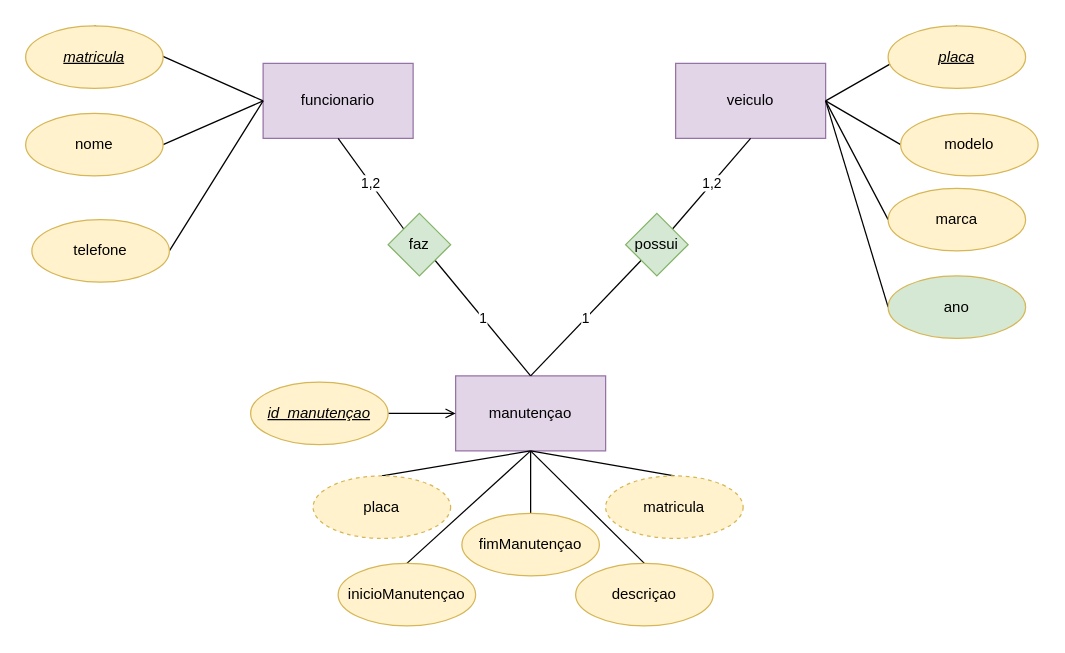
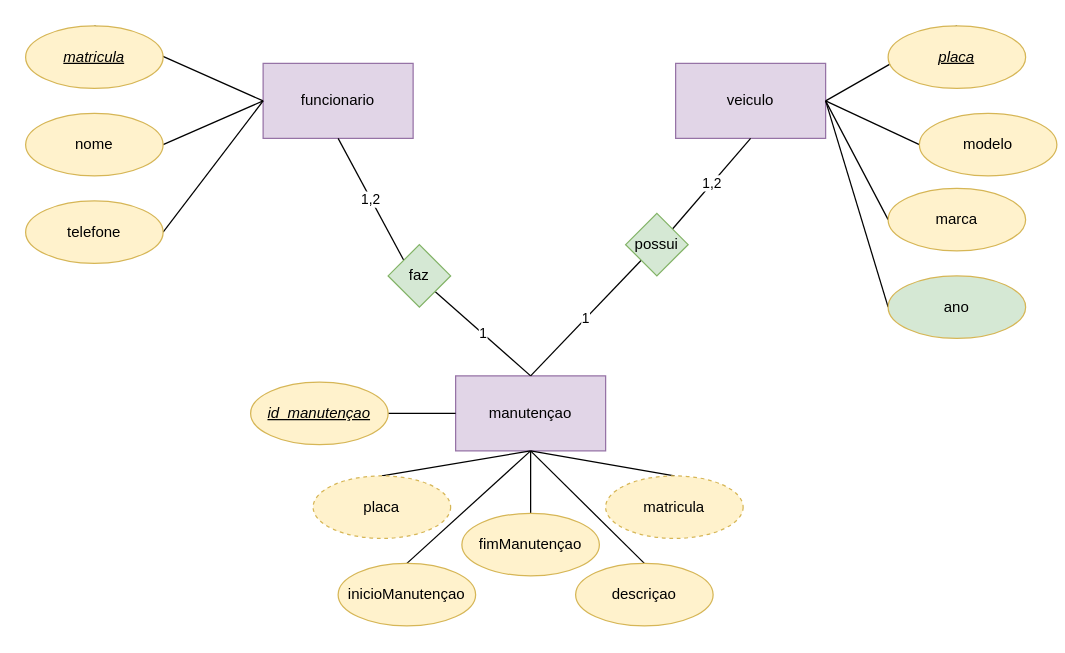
- <mxCell id="10" value="modelo" style="ellipse;whiteSpace=wrap;html=1;fillColor=#fff2cc;strokeColor=#d6b656;" parent="1" vertex="1"><mxGeometry x="720" y="90" width="110" height="50" as="geometry" /></mxCell>
+ <mxCell id="10" value="modelo" style="ellipse;whiteSpace=wrap;html=1;fillColor=#fff2cc;strokeColor=#d6b656;" parent="1" vertex="1"><mxGeometry x="735" y="90" width="110" height="50" as="geometry" /></mxCell>
- <mxCell id="28" value="faz" style="rhombus;whiteSpace=wrap;html=1;fillColor=#d5e8d4;strokeColor=#82b366;" parent="1" vertex="1"><mxGeometry x="310" y="170" width="50" height="50" as="geometry" /></mxCell>
+ <mxCell id="28" value="faz" style="rhombus;whiteSpace=wrap;html=1;fillColor=#d5e8d4;strokeColor=#82b366;" parent="1" vertex="1"><mxGeometry x="310" y="195" width="50" height="50" as="geometry" /></mxCell>
- <mxCell id="12" value="telefone" style="ellipse;whiteSpace=wrap;html=1;fillColor=#fff2cc;strokeColor=#d6b656;" parent="1" vertex="1"><mxGeometry x="25" y="175" width="110" height="50" as="geometry" /></mxCell>
+ <mxCell id="12" value="telefone" style="ellipse;whiteSpace=wrap;html=1;fillColor=#fff2cc;strokeColor=#d6b656;" parent="1" vertex="1"><mxGeometry x="20" y="160" width="110" height="50" as="geometry" /></mxCell>
- <mxCell id="31" value="" style="endArrow=open;html=1;rounded=0;entryX=0;entryY=0.5;entryDx=0;entryDy=0;exitX=1;exitY=0.5;exitDx=0;exitDy=0;" edge="1" parent="1" source="32" target="4"><mxGeometry width="50" height="50" relative="1" as="geometry"><mxPoint x="386" y="360" as="sourcePoint" /><mxPoint x="235" y="240" as="targetPoint" /><Array as="points" /></mxGeometry></mxCell>
+ <mxCell id="31" value="" style="endArrow=none;html=1;rounded=0;entryX=0;entryY=0.5;entryDx=0;entryDy=0;exitX=1;exitY=0.5;exitDx=0;exitDy=0;" edge="1" parent="1" source="32" target="4"><mxGeometry width="50" height="50" relative="1" as="geometry"><mxPoint x="386" y="360" as="sourcePoint" /><mxPoint x="235" y="240" as="targetPoint" /><Array as="points" /></mxGeometry></mxCell>
